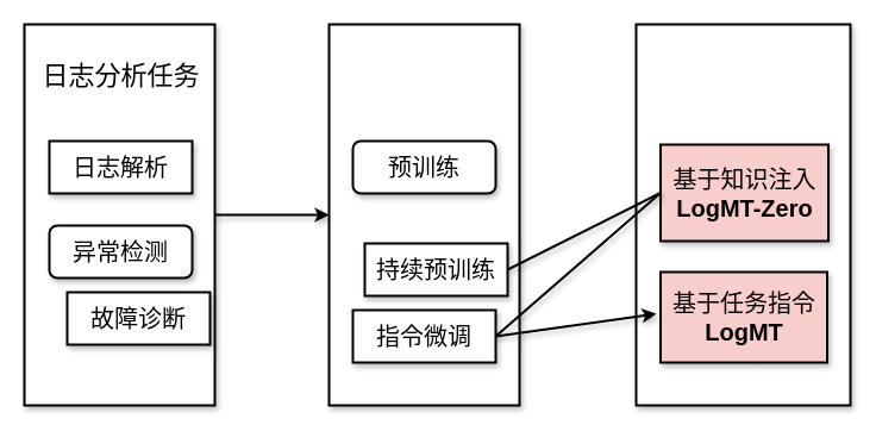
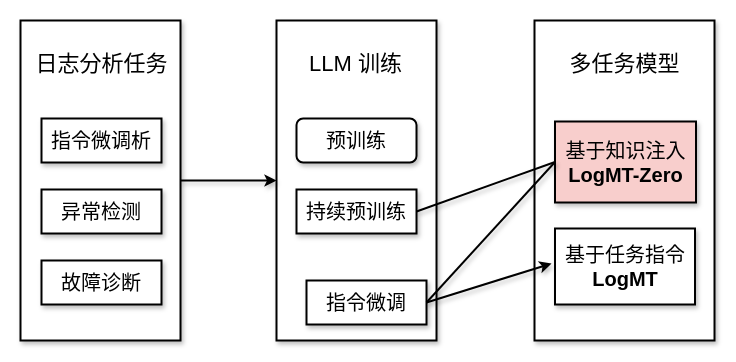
+ <mxCell id="8" value="&lt;font style=&quot;font-size: 22px;&quot;&gt;LLM 训练&lt;/font&gt;" style="text;html=1;align=center;verticalAlign=middle;whiteSpace=wrap;rounded=0;shadow=1;strokeWidth=2;fontFamily=Helvetica;labelBorderColor=none;textShadow=0;" vertex="1" parent="1"><mxGeometry x="275" y="49" width="161" height="30" as="geometry" /></mxCell>
+ <mxCell id="13" value="&lt;font style=&quot;font-size: 22px;&quot;&gt;多任务模型&lt;/font&gt;" style="text;html=1;align=center;verticalAlign=middle;whiteSpace=wrap;rounded=0;shadow=1;strokeWidth=2;fontFamily=Helvetica;labelBorderColor=none;textShadow=0;" vertex="1" parent="1"><mxGeometry x="543.5" y="49" width="161" height="30" as="geometry" /></mxCell>
- <mxCell id="4" value="&lt;font style=&quot;font-size: 20px;&quot;&gt;&lt;font style=&quot;&quot;&gt;日志解&lt;/font&gt;&lt;font style=&quot;&quot;&gt;析&lt;/font&gt;&lt;/font&gt;" style="rounded=0;whiteSpace=wrap;html=1;strokeWidth=2;shadow=1;fontFamily=Helvetica;labelBorderColor=none;textShadow=0;" vertex="1" parent="1"><mxGeometry x="41" y="118" width="120" height="44" as="geometry" /></mxCell>
+ <mxCell id="4" value="&lt;font style=&quot;font-size: 20px;&quot;&gt;&lt;font style=&quot;&quot;&gt;指令微调&lt;/font&gt;&lt;font style=&quot;&quot;&gt;析&lt;/font&gt;&lt;/font&gt;" style="rounded=0;whiteSpace=wrap;html=1;strokeWidth=2;shadow=1;fontFamily=Helvetica;labelBorderColor=none;textShadow=0;" vertex="1" parent="1"><mxGeometry x="41" y="118" width="120" height="44" as="geometry" /></mxCell>
- <mxCell id="5" value="&lt;font style=&quot;font-size: 20px;&quot;&gt;异常检测&lt;/font&gt;" style="whiteSpace=wrap;html=1;strokeWidth=2;shadow=1;fontFamily=Helvetica;labelBorderColor=none;textShadow=0;rounded=1;" vertex="1" parent="1"><mxGeometry x="41" y="189" width="120" height="44" as="geometry" /></mxCell>
+ <mxCell id="5" value="&lt;font style=&quot;font-size: 20px;&quot;&gt;异常检测&lt;/font&gt;" style="rounded=0;whiteSpace=wrap;html=1;strokeWidth=2;shadow=1;fontFamily=Helvetica;labelBorderColor=none;textShadow=0;" vertex="1" parent="1"><mxGeometry x="41" y="189" width="120" height="44" as="geometry" /></mxCell>
- <mxCell id="10" value="&lt;font style=&quot;font-size: 20px;&quot;&gt;持续预训练&lt;/font&gt;" style="rounded=0;whiteSpace=wrap;html=1;strokeWidth=2;shadow=1;fontFamily=Helvetica;labelBorderColor=none;textShadow=0;" vertex="1" parent="1"><mxGeometry x="306" y="204" width="120" height="44" as="geometry" /></mxCell>
+ <mxCell id="10" value="&lt;font style=&quot;font-size: 20px;&quot;&gt;持续预训练&lt;/font&gt;" style="rounded=0;whiteSpace=wrap;html=1;strokeWidth=2;shadow=1;fontFamily=Helvetica;labelBorderColor=none;textShadow=0;" vertex="1" parent="1"><mxGeometry x="296" y="189" width="120" height="44" as="geometry" /></mxCell>
- <mxCell id="14" value="&lt;div&gt;&lt;span style=&quot;font-size: 20px;&quot;&gt;基于任务指令&lt;/span&gt;&lt;/div&gt;&lt;div&gt;&lt;b style=&quot;&quot;&gt;&lt;font style=&quot;font-size: 20px;&quot;&gt;LogMT&lt;/font&gt;&lt;/b&gt;&lt;/div&gt;" style="rounded=0;whiteSpace=wrap;html=1;strokeWidth=2;shadow=1;fontFamily=Helvetica;labelBorderColor=none;textShadow=0;fillColor=#f8cecc;" vertex="1" parent="1"><mxGeometry x="554.5" y="228" width="140" height="76" as="geometry" /></mxCell>
+ <mxCell id="14" value="&lt;div&gt;&lt;span style=&quot;font-size: 20px;&quot;&gt;基于任务指令&lt;/span&gt;&lt;/div&gt;&lt;div&gt;&lt;b style=&quot;&quot;&gt;&lt;font style=&quot;font-size: 20px;&quot;&gt;LogMT&lt;/font&gt;&lt;/b&gt;&lt;/div&gt;" style="rounded=0;whiteSpace=wrap;html=1;strokeWidth=2;shadow=1;fontFamily=Helvetica;labelBorderColor=none;textShadow=0;" vertex="1" parent="1"><mxGeometry x="554.5" y="228" width="140" height="76" as="geometry" /></mxCell>
- <mxCell id="6" value="&lt;font style=&quot;font-size: 20px;&quot;&gt;故障诊断&lt;/font&gt;" style="rounded=0;whiteSpace=wrap;html=1;strokeWidth=2;shadow=1;fontFamily=Helvetica;labelBorderColor=none;textShadow=0;" vertex="1" parent="1"><mxGeometry x="56" y="245" width="120" height="44" as="geometry" /></mxCell>
+ <mxCell id="6" value="&lt;font style=&quot;font-size: 20px;&quot;&gt;故障诊断&lt;/font&gt;" style="rounded=0;whiteSpace=wrap;html=1;strokeWidth=2;shadow=1;fontFamily=Helvetica;labelBorderColor=none;textShadow=0;" vertex="1" parent="1"><mxGeometry x="41" y="260" width="120" height="44" as="geometry" /></mxCell>
- <mxCell id="11" value="&lt;font style=&quot;font-size: 20px;&quot;&gt;指令微调&lt;/font&gt;" style="rounded=0;whiteSpace=wrap;html=1;strokeWidth=2;shadow=1;fontFamily=Helvetica;labelBorderColor=none;textShadow=0;" vertex="1" parent="1"><mxGeometry x="296" y="260" width="120" height="44" as="geometry" /></mxCell>
+ <mxCell id="11" value="&lt;font style=&quot;font-size: 20px;&quot;&gt;指令微调&lt;/font&gt;" style="rounded=0;whiteSpace=wrap;html=1;strokeWidth=2;shadow=1;fontFamily=Helvetica;labelBorderColor=none;textShadow=0;" vertex="1" parent="1"><mxGeometry x="306" y="280" width="120" height="44" as="geometry" /></mxCell>
